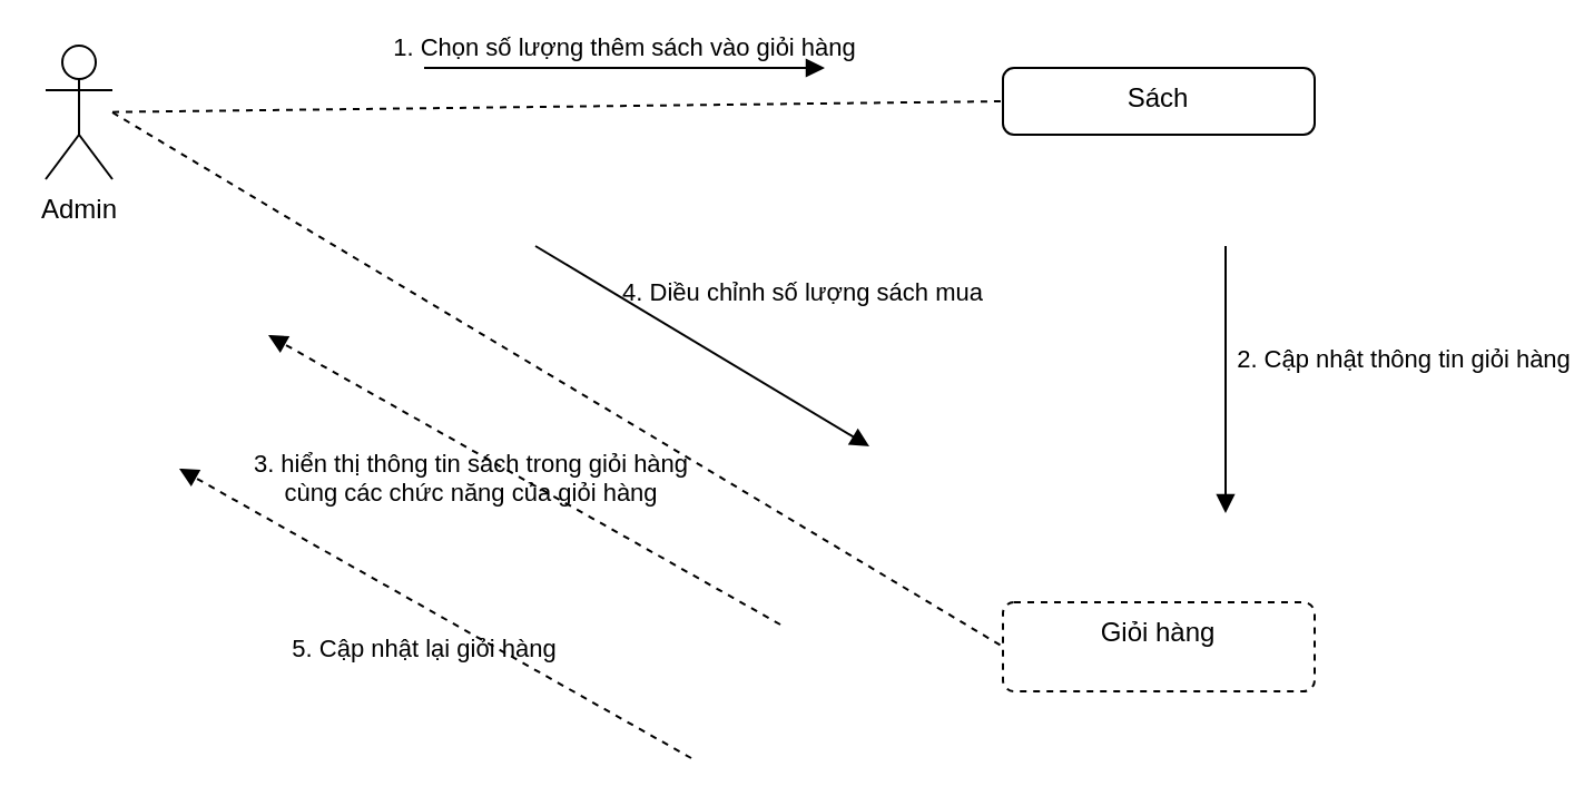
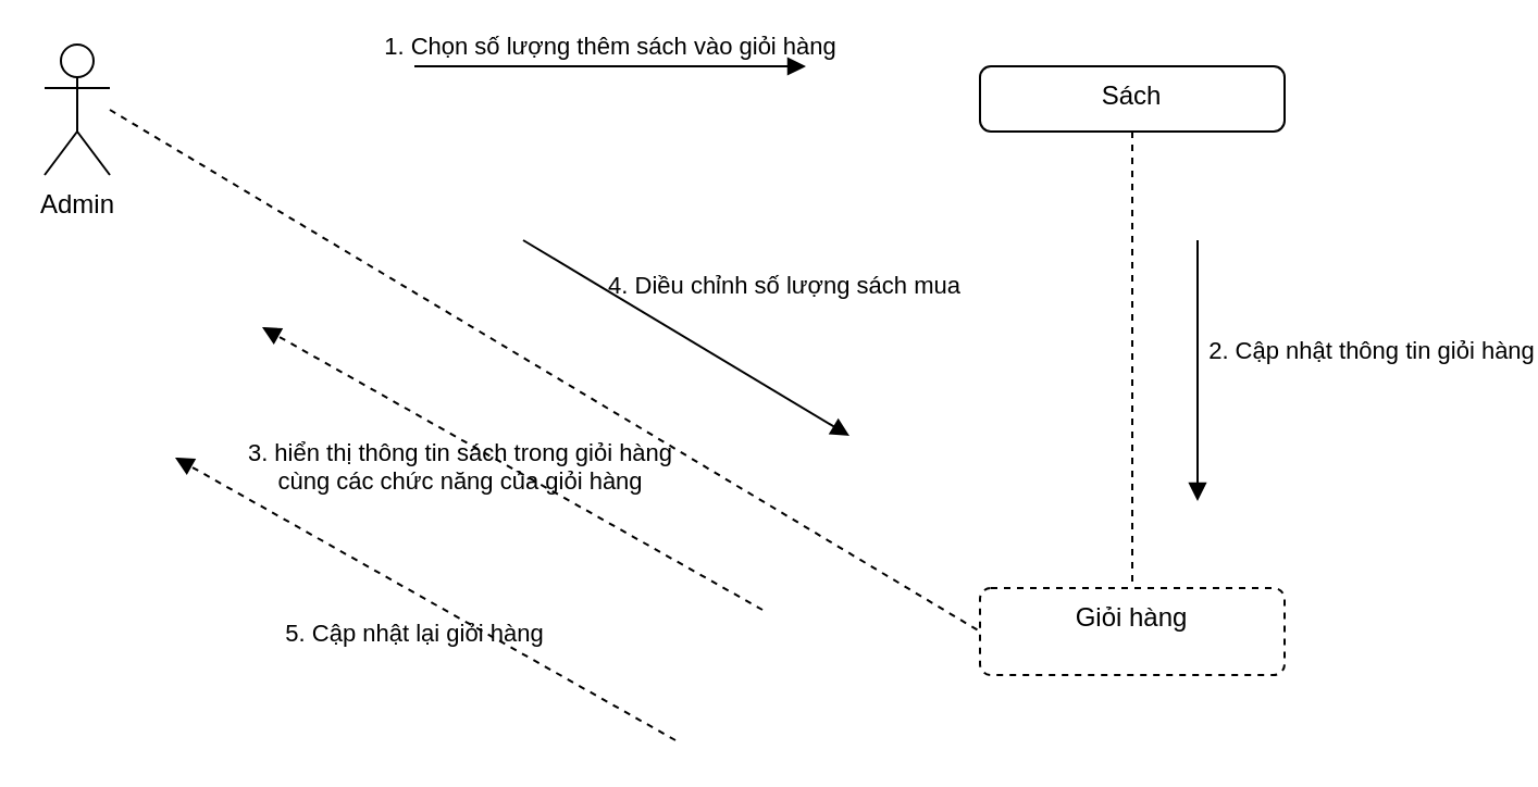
- <mxCell id="5" value="" style="endArrow=none;dashed=1;html=1;rounded=0;entryX=0;entryY=0.5;entryDx=0;entryDy=0;" edge="1" parent="1" source="2" target="3"><mxGeometry width="50" height="50" relative="1" as="geometry"><mxPoint x="150" y="70" as="sourcePoint" /><mxPoint x="200" y="20" as="targetPoint" /></mxGeometry></mxCell>
+ <mxCell id="6" value="" style="endArrow=none;dashed=1;html=1;rounded=0;entryX=0.5;entryY=0;entryDx=0;entryDy=0;exitX=0.5;exitY=1;exitDx=0;exitDy=0;" edge="1" parent="1" source="3" target="4"><mxGeometry width="50" height="50" relative="1" as="geometry"><mxPoint x="410" y="39.5" as="sourcePoint" /><mxPoint x="580" y="39.5" as="targetPoint" /></mxGeometry></mxCell>
